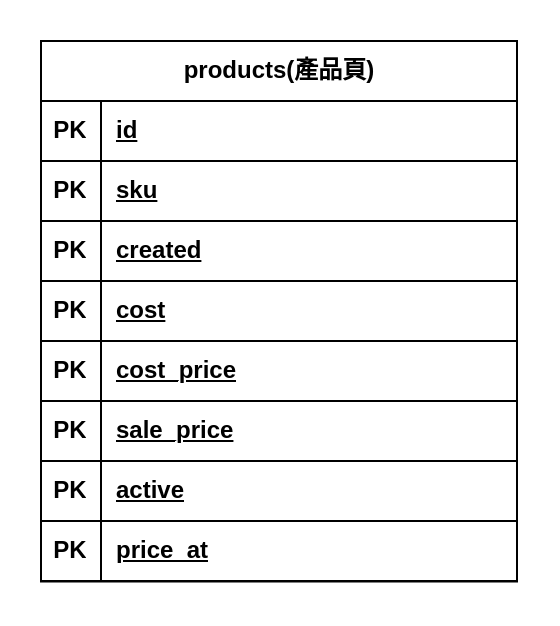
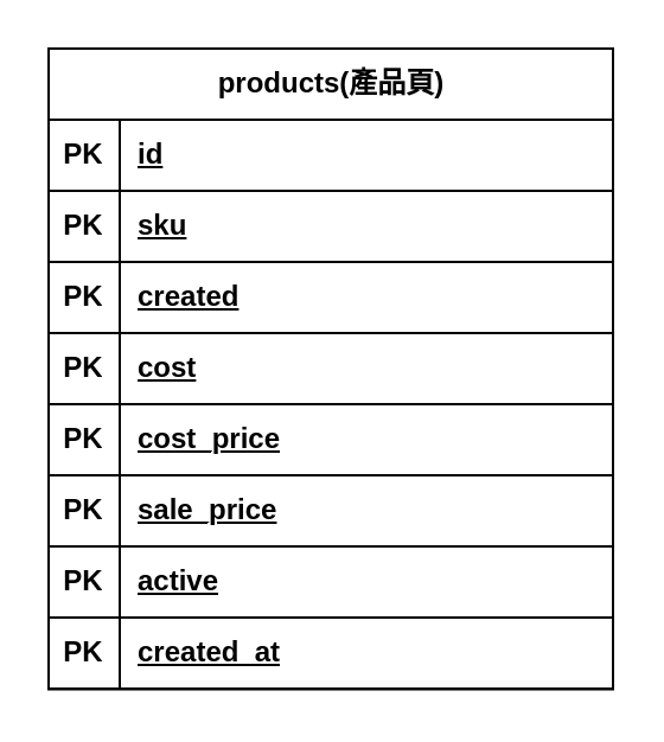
- <mxCell id="26" value="price_at" style="shape=partialRectangle;connectable=0;fillColor=none;top=0;left=0;bottom=0;right=0;align=left;spacingLeft=6;fontStyle=5;overflow=hidden;whiteSpace=wrap;html=1;" vertex="1" parent="24"><mxGeometry x="30" width="208" height="30" as="geometry"><mxRectangle width="208" height="30" as="alternateBounds" /></mxGeometry></mxCell>
+ <mxCell id="26" value="created_at" style="shape=partialRectangle;connectable=0;fillColor=none;top=0;left=0;bottom=0;right=0;align=left;spacingLeft=6;fontStyle=5;overflow=hidden;whiteSpace=wrap;html=1;" vertex="1" parent="24"><mxGeometry x="30" width="208" height="30" as="geometry"><mxRectangle width="208" height="30" as="alternateBounds" /></mxGeometry></mxCell>
